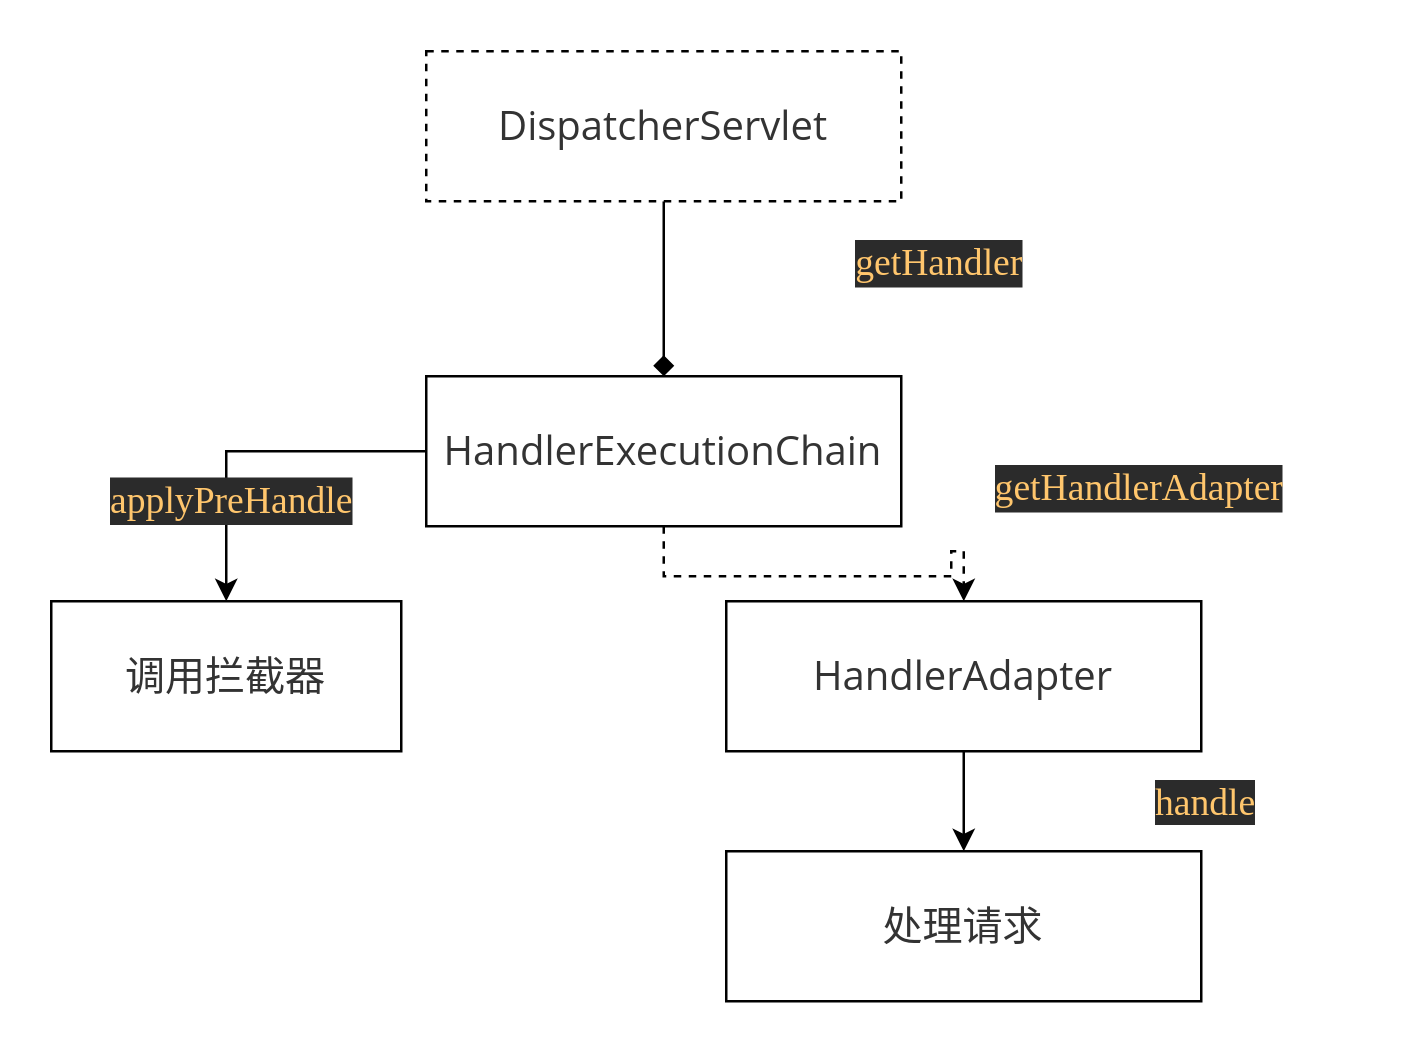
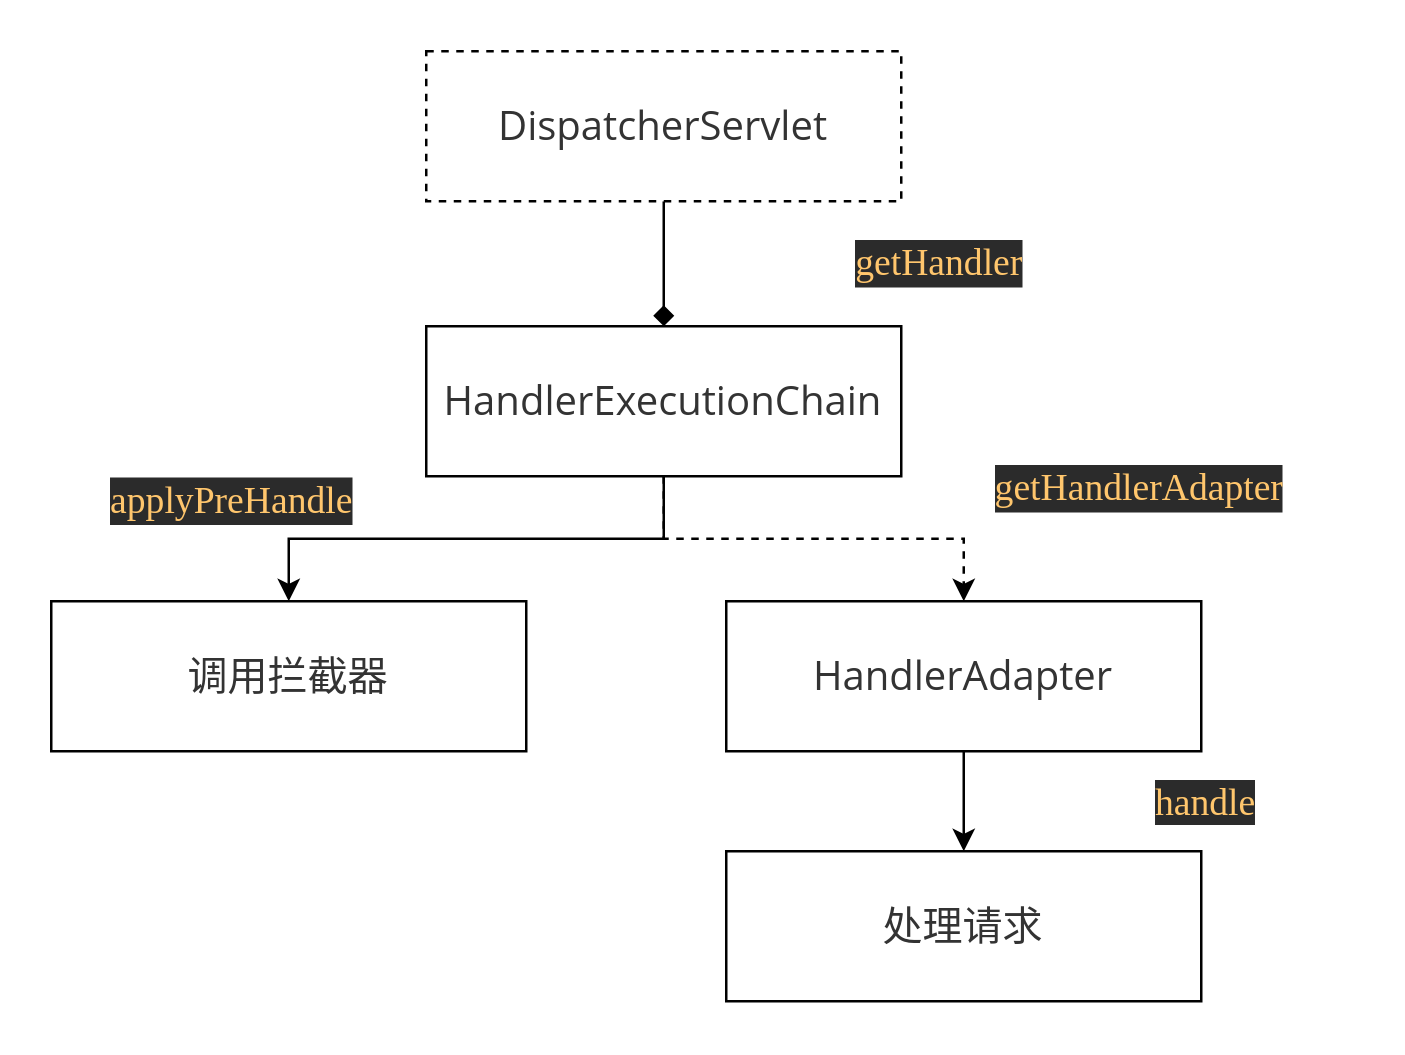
- <mxCell id="6" value="&lt;span style=&quot;color: rgb(51 , 51 , 51) ; font-family: &amp;#34;open sans&amp;#34; , &amp;#34;clear sans&amp;#34; , &amp;#34;helvetica neue&amp;#34; , &amp;#34;helvetica&amp;#34; , &amp;#34;arial&amp;#34; , sans-serif ; font-size: 16px ; background-color: rgb(255 , 255 , 255)&quot;&gt;HandlerExecutionChain&lt;/span&gt;" style="rounded=0;whiteSpace=wrap;html=1;fillColor=#ffffff;" vertex="1" parent="1"><mxGeometry x="170" y="150" width="190" height="60" as="geometry" /></mxCell>
+ <mxCell id="6" value="&lt;span style=&quot;color: rgb(51 , 51 , 51) ; font-family: &amp;#34;open sans&amp;#34; , &amp;#34;clear sans&amp;#34; , &amp;#34;helvetica neue&amp;#34; , &amp;#34;helvetica&amp;#34; , &amp;#34;arial&amp;#34; , sans-serif ; font-size: 16px ; background-color: rgb(255 , 255 , 255)&quot;&gt;HandlerExecutionChain&lt;/span&gt;" style="rounded=0;whiteSpace=wrap;html=1;fillColor=#ffffff;" vertex="1" parent="1"><mxGeometry x="170" y="130" width="190" height="60" as="geometry" /></mxCell>
- <mxCell id="11" value="&lt;font color=&quot;#333333&quot; face=&quot;open sans, clear sans, helvetica neue, helvetica, arial, sans-serif&quot;&gt;&lt;span style=&quot;font-size: 16px ; background-color: rgb(255 , 255 , 255)&quot;&gt;调用拦截器&lt;/span&gt;&lt;/font&gt;" style="rounded=0;whiteSpace=wrap;html=1;fillColor=#ffffff;" vertex="1" parent="1"><mxGeometry x="20" y="240" width="140" height="60" as="geometry" /></mxCell>
+ <mxCell id="11" value="&lt;font color=&quot;#333333&quot; face=&quot;open sans, clear sans, helvetica neue, helvetica, arial, sans-serif&quot;&gt;&lt;span style=&quot;font-size: 16px ; background-color: rgb(255 , 255 , 255)&quot;&gt;调用拦截器&lt;/span&gt;&lt;/font&gt;" style="rounded=0;whiteSpace=wrap;html=1;fillColor=#ffffff;" vertex="1" parent="1"><mxGeometry x="20" y="240" width="190" height="60" as="geometry" /></mxCell>
